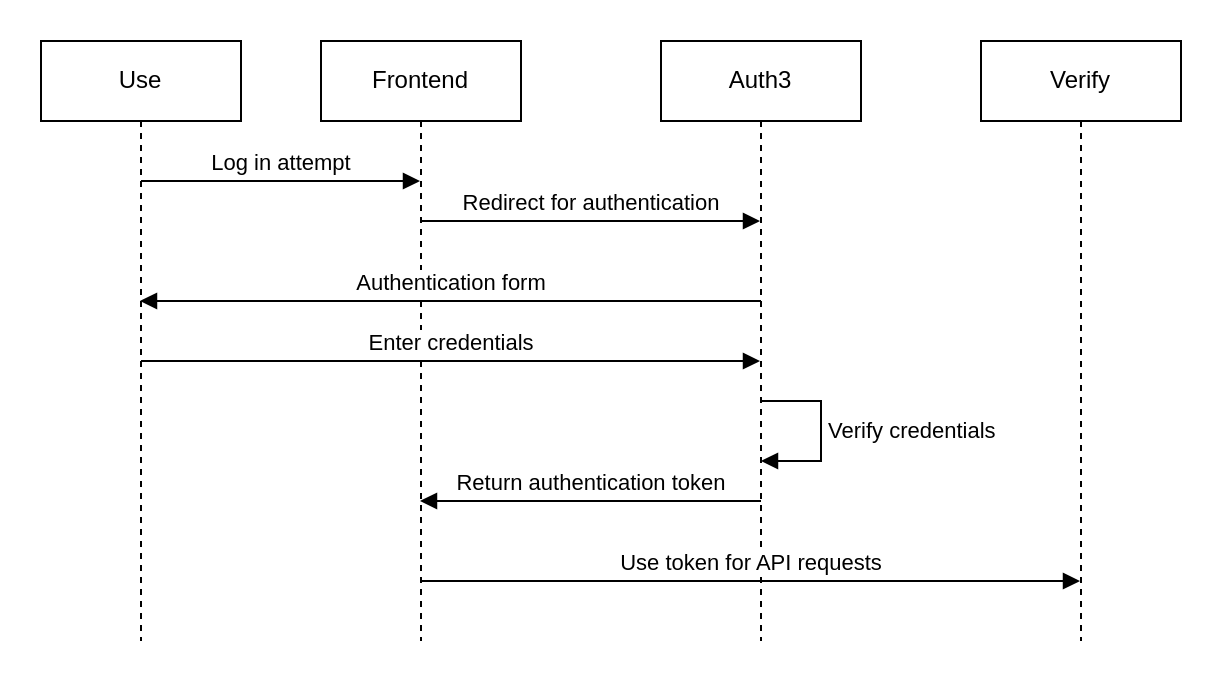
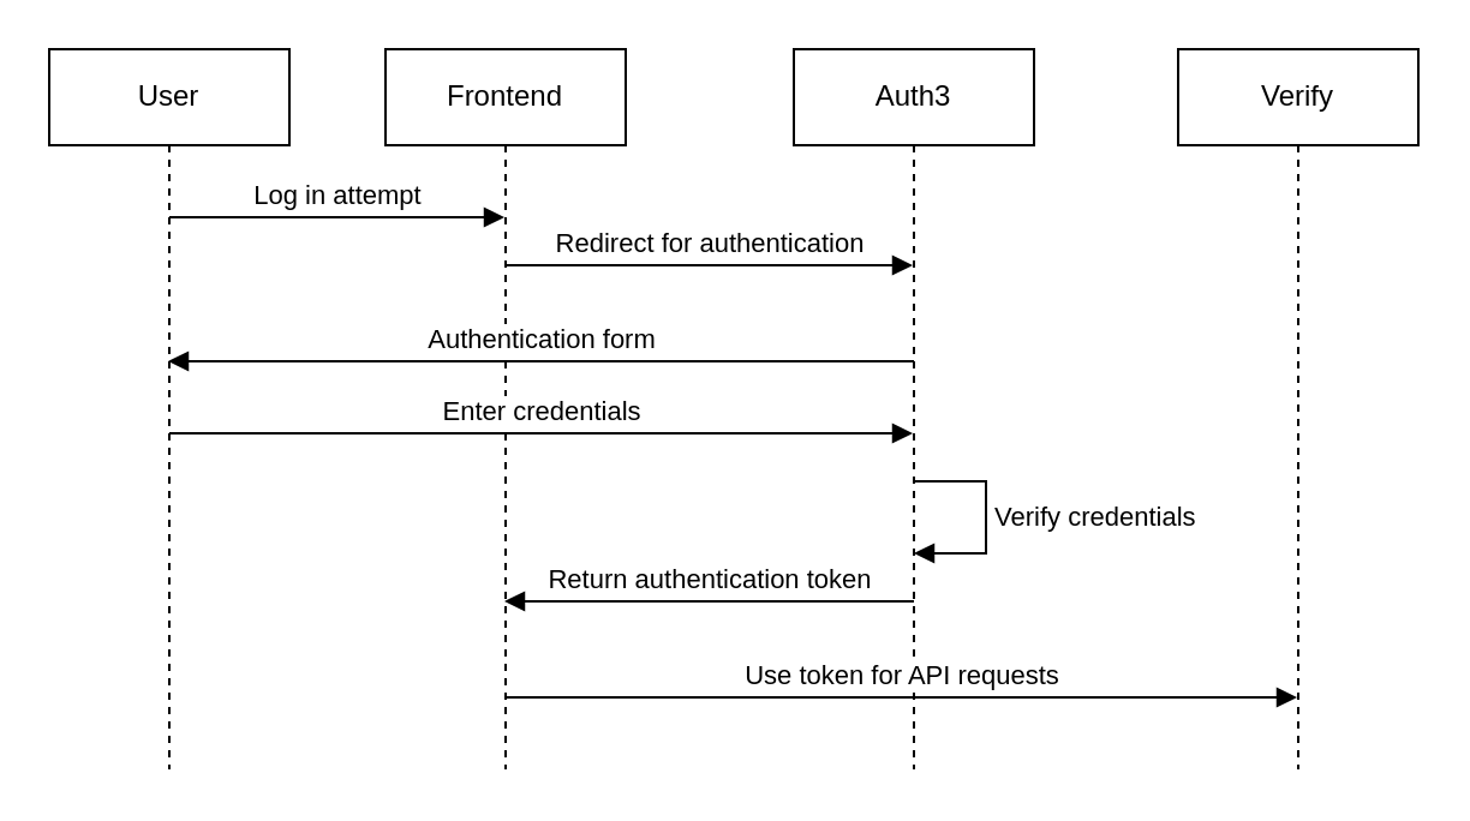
- <mxCell id="2" value="Use" style="shape=umlLifeline;perimeter=lifelinePerimeter;whiteSpace=wrap;html=1;container=1;dropTarget=0;collapsible=0;recursiveResize=0;outlineConnect=0;portConstraint=eastwest;newEdgeStyle={&quot;curved&quot;:0,&quot;rounded&quot;:0};" vertex="1" parent="1"><mxGeometry x="20" y="20" width="100" height="300" as="geometry" /></mxCell>
+ <mxCell id="2" value="User" style="shape=umlLifeline;perimeter=lifelinePerimeter;whiteSpace=wrap;html=1;container=1;dropTarget=0;collapsible=0;recursiveResize=0;outlineConnect=0;portConstraint=eastwest;newEdgeStyle={&quot;curved&quot;:0,&quot;rounded&quot;:0};" vertex="1" parent="1"><mxGeometry x="20" y="20" width="100" height="300" as="geometry" /></mxCell>
